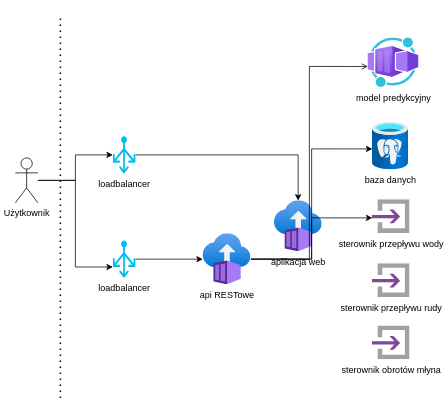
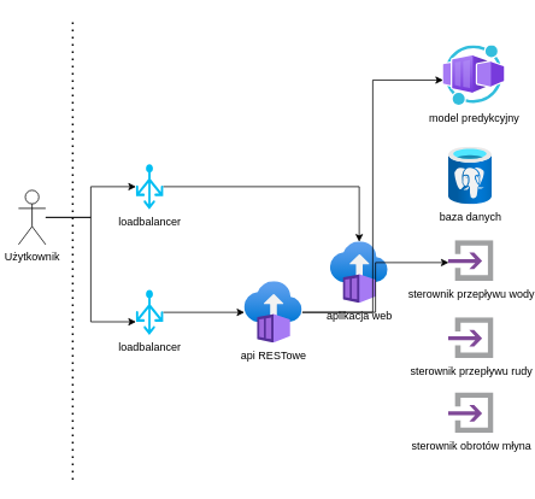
- <mxCell id="11" style="edgeStyle=orthogonalEdgeStyle;rounded=0;orthogonalLoop=1;jettySize=auto;html=1;entryX=-0.002;entryY=0.578;entryDx=0;entryDy=0;entryPerimeter=0;endArrow=open;" edge="1" parent="1" source="12" target="6"><mxGeometry relative="1" as="geometry" /></mxCell>
+ <mxCell id="11" style="edgeStyle=orthogonalEdgeStyle;rounded=0;orthogonalLoop=1;jettySize=auto;html=1;entryX=-0.002;entryY=0.578;entryDx=0;entryDy=0;entryPerimeter=0;" edge="1" parent="1" source="12" target="6"><mxGeometry relative="1" as="geometry" /></mxCell>
- <mxCell id="9" style="edgeStyle=orthogonalEdgeStyle;rounded=0;orthogonalLoop=1;jettySize=auto;html=1;entryX=0;entryY=0.563;entryDx=0;entryDy=0;entryPerimeter=0;" edge="1" parent="1" source="12" target="5"><mxGeometry relative="1" as="geometry" /></mxCell>
